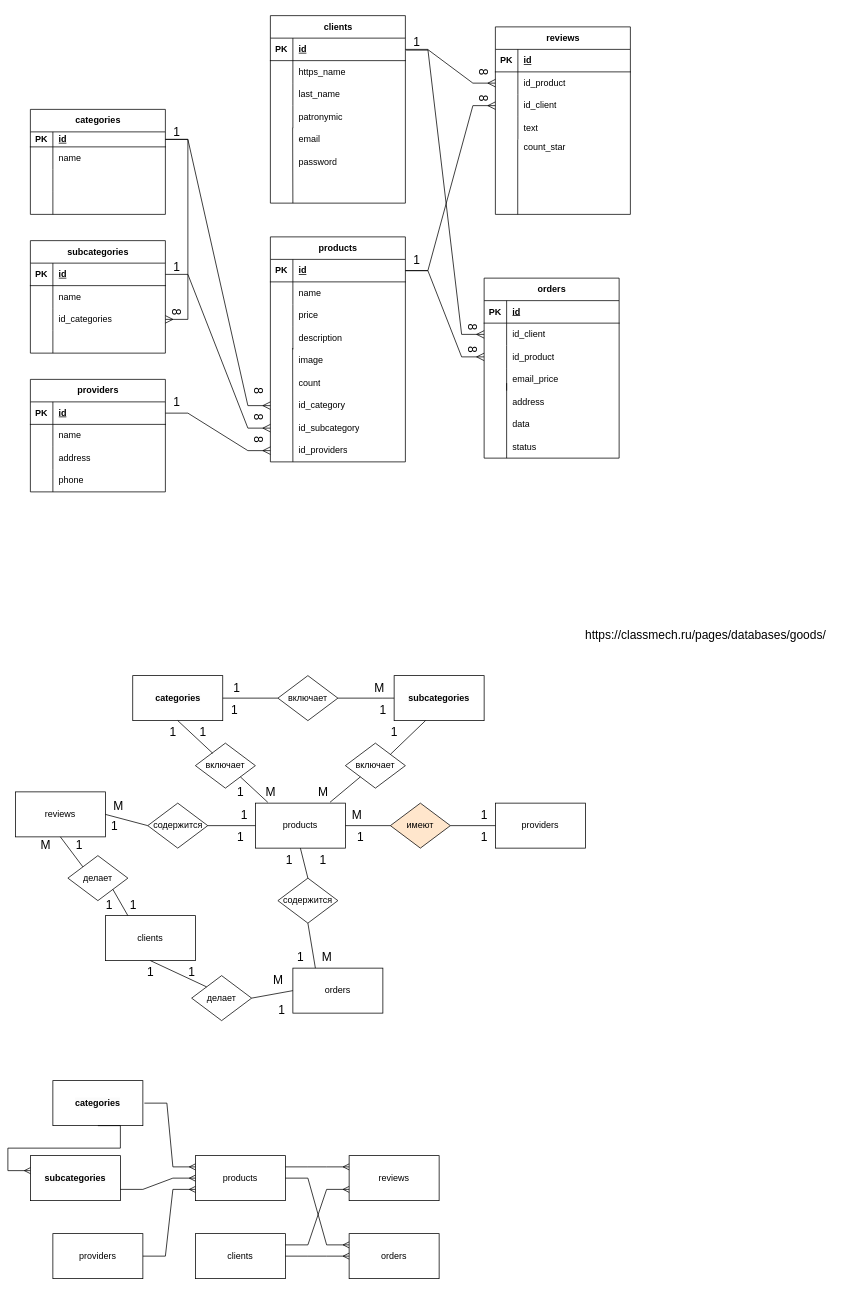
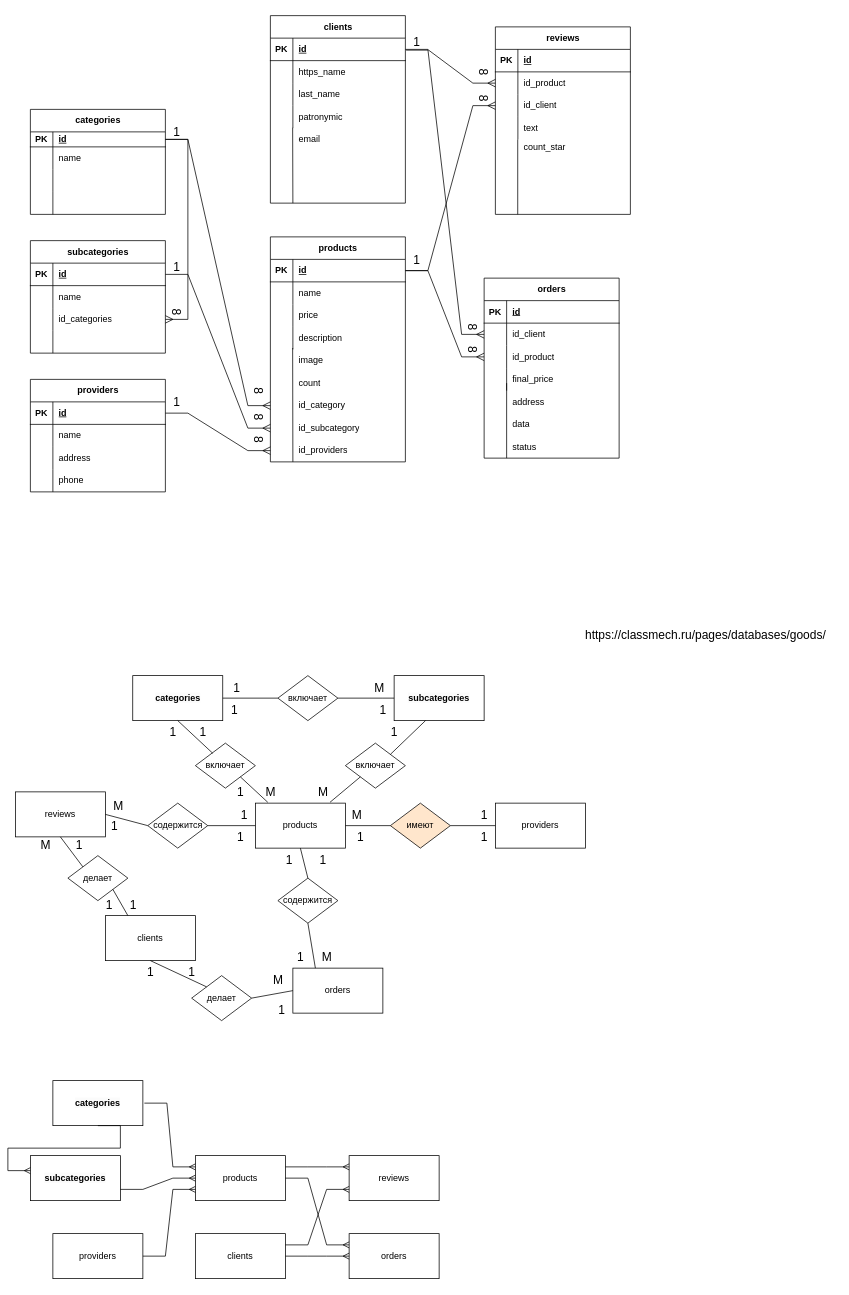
- <mxCell id="101" value="password" style="shape=partialRectangle;connectable=0;fillColor=none;top=0;left=0;bottom=0;right=0;align=left;spacingLeft=6;overflow=hidden;whiteSpace=wrap;html=1;" parent="1" vertex="1"><mxGeometry x="390" y="200" width="150" height="30" as="geometry"><mxRectangle width="150" height="30" as="alternateBounds" /></mxGeometry></mxCell>
- <mxCell id="66" value="email_price" style="shape=partialRectangle;connectable=0;fillColor=none;top=0;left=0;bottom=0;right=0;align=left;spacingLeft=6;overflow=hidden;whiteSpace=wrap;html=1;" parent="64" vertex="1"><mxGeometry x="30" width="150" height="30" as="geometry"><mxRectangle width="150" height="30" as="alternateBounds" /></mxGeometry></mxCell>
+ <mxCell id="66" value="final_price" style="shape=partialRectangle;connectable=0;fillColor=none;top=0;left=0;bottom=0;right=0;align=left;spacingLeft=6;overflow=hidden;whiteSpace=wrap;html=1;" parent="64" vertex="1"><mxGeometry x="30" width="150" height="30" as="geometry"><mxRectangle width="150" height="30" as="alternateBounds" /></mxGeometry></mxCell>
